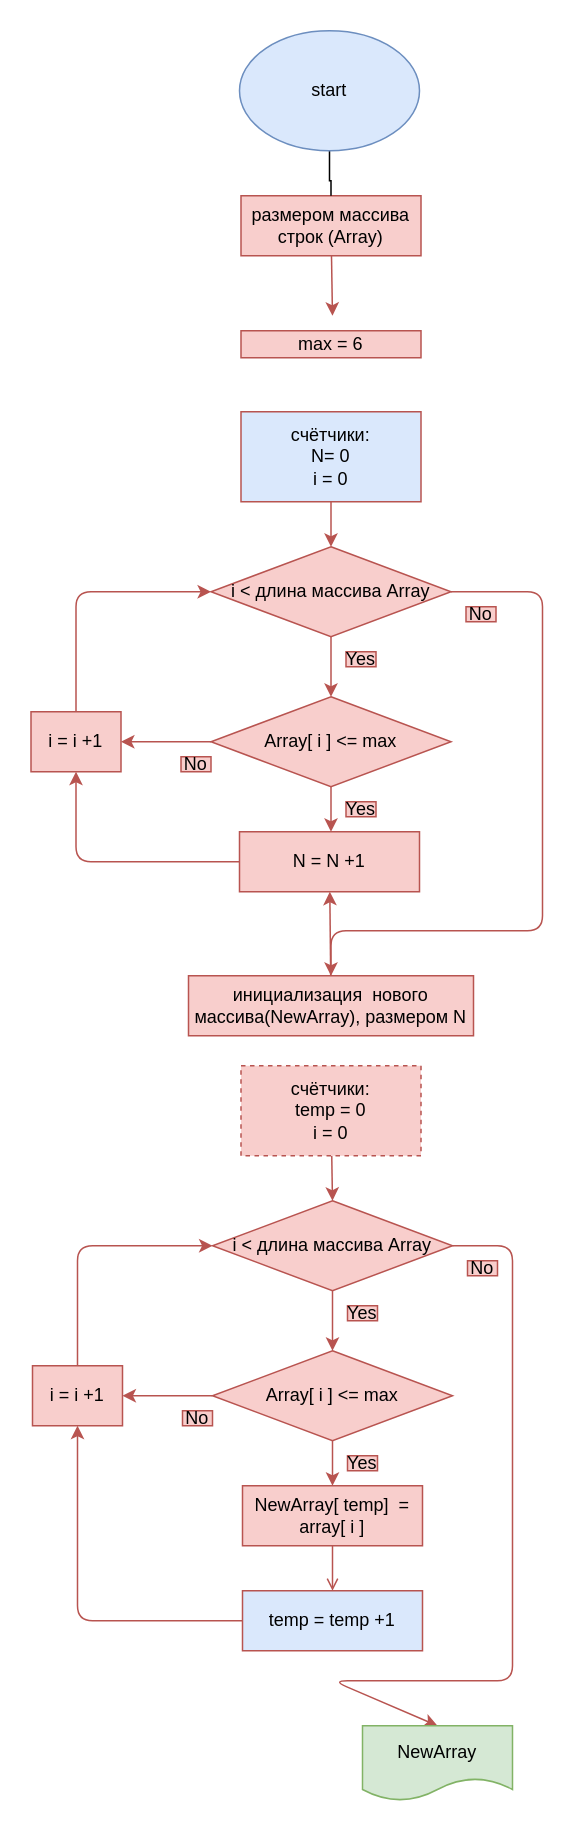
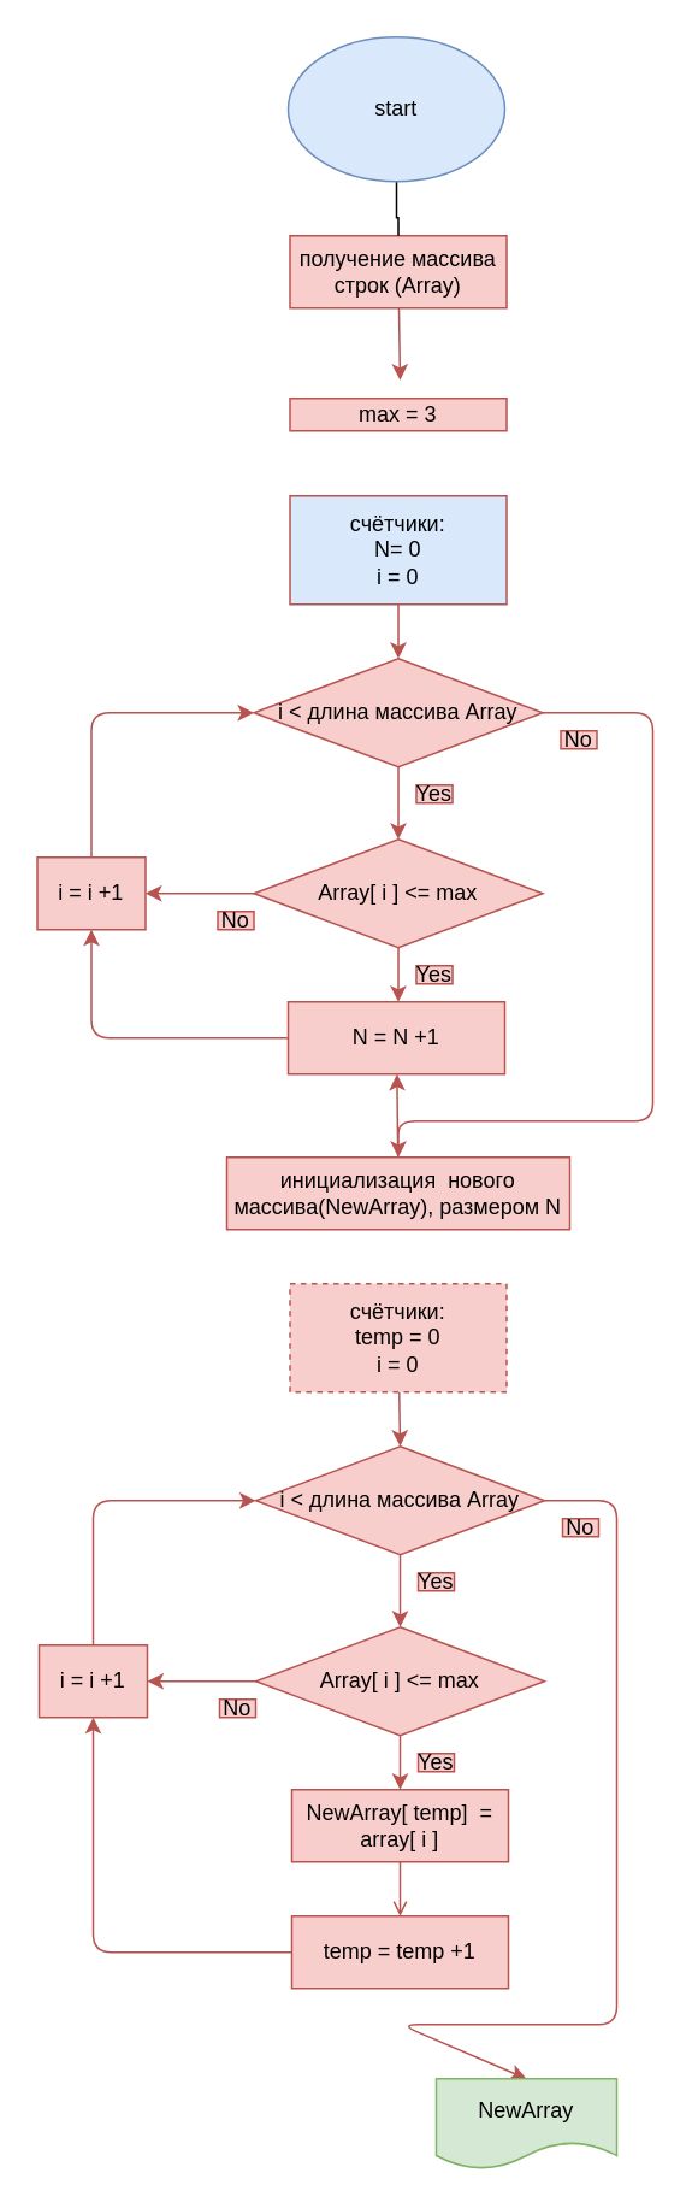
- <mxCell id="3" value="размером массива строк (Array)" style="rounded=0;whiteSpace=wrap;html=1;fillColor=#f8cecc;strokeColor=#b85450;" parent="1" vertex="1"><mxGeometry x="160" y="130" width="120" height="40" as="geometry" /></mxCell>
+ <mxCell id="3" value="получение массива строк (Array)" style="rounded=0;whiteSpace=wrap;html=1;fillColor=#f8cecc;strokeColor=#b85450;" parent="1" vertex="1"><mxGeometry x="160" y="130" width="120" height="40" as="geometry" /></mxCell>
- <mxCell id="41" value="max = 6" style="rounded=0;whiteSpace=wrap;html=1;fillColor=#f8cecc;strokeColor=#b85450;" parent="1" vertex="1"><mxGeometry x="160" y="220" width="120" height="18" as="geometry" /></mxCell>
+ <mxCell id="41" value="max = 3" style="rounded=0;whiteSpace=wrap;html=1;fillColor=#f8cecc;strokeColor=#b85450;" parent="1" vertex="1"><mxGeometry x="160" y="220" width="120" height="18" as="geometry" /></mxCell>
- <mxCell id="5" value="инициализация&amp;nbsp; нового массива(NewArray), размером N" style="rounded=0;whiteSpace=wrap;html=1;fillColor=#f8cecc;strokeColor=#b85450;" parent="1" vertex="1"><mxGeometry x="125" y="650" width="190" height="40" as="geometry" /></mxCell>
+ <mxCell id="5" value="инициализация&amp;nbsp; нового массива(NewArray), размером N" style="rounded=0;whiteSpace=wrap;html=1;fillColor=#f8cecc;strokeColor=#b85450;" parent="1" vertex="1"><mxGeometry x="125" y="640" width="190" height="40" as="geometry" /></mxCell>
- <mxCell id="17" value="temp = temp +1" style="rounded=0;whiteSpace=wrap;html=1;fillColor=#dae8fc;strokeColor=#b85450;" parent="1" vertex="1"><mxGeometry x="161" y="1060" width="120" height="40" as="geometry" /></mxCell>
+ <mxCell id="17" value="temp = temp +1" style="rounded=0;whiteSpace=wrap;html=1;fillColor=#f8cecc;strokeColor=#b85450;" parent="1" vertex="1"><mxGeometry x="161" y="1060" width="120" height="40" as="geometry" /></mxCell>
